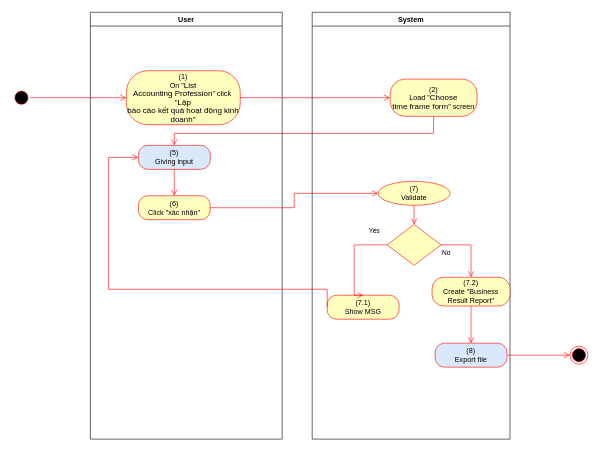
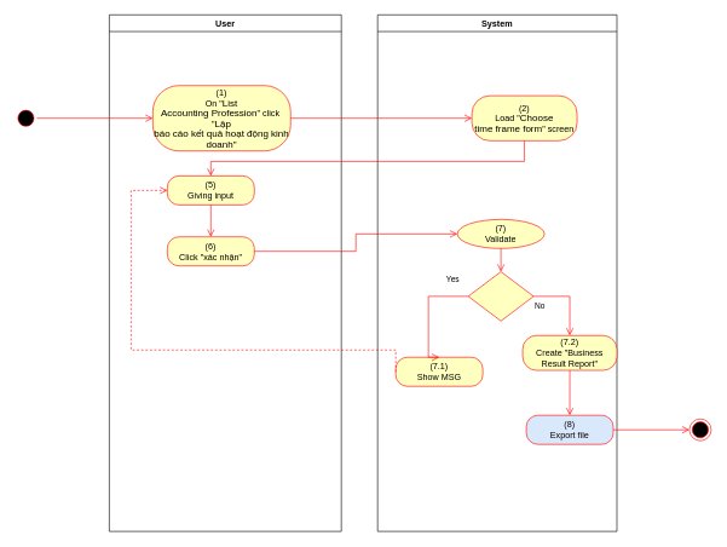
- <mxCell id="4" value="(5)&lt;br&gt;Giving input" style="rounded=1;whiteSpace=wrap;html=1;arcSize=40;fontColor=#000000;fillColor=#dae8fc;strokeColor=#ff0000;" vertex="1" parent="2"><mxGeometry x="80" y="222" width="120" height="40" as="geometry" /></mxCell>
+ <mxCell id="4" value="(5)&lt;br&gt;Giving input" style="rounded=1;whiteSpace=wrap;html=1;arcSize=40;fontColor=#000000;fillColor=#ffffc0;strokeColor=#ff0000;" vertex="1" parent="2"><mxGeometry x="80" y="222" width="120" height="40" as="geometry" /></mxCell>
- <mxCell id="24" value="" style="edgeStyle=orthogonalEdgeStyle;html=1;verticalAlign=bottom;endArrow=open;endSize=8;strokeColor=#ff0000;rounded=0;exitX=0;exitY=0.5;exitDx=0;exitDy=0;entryX=0;entryY=0.5;entryDx=0;entryDy=0;" edge="1" parent="1" source="16" target="4"><mxGeometry relative="1" as="geometry"><mxPoint x="280" y="402" as="targetPoint" /><mxPoint x="360" y="272" as="sourcePoint" /><Array as="points"><mxPoint x="180" y="482" /><mxPoint x="180" y="262" /></Array></mxGeometry></mxCell>
+ <mxCell id="24" value="" style="edgeStyle=orthogonalEdgeStyle;html=1;verticalAlign=bottom;endArrow=open;endSize=8;strokeColor=#ff0000;rounded=0;exitX=0;exitY=0.5;exitDx=0;exitDy=0;entryX=0;entryY=0.5;entryDx=0;entryDy=0;dashed=1;" edge="1" parent="1" source="16" target="4"><mxGeometry relative="1" as="geometry"><mxPoint x="280" y="402" as="targetPoint" /><mxPoint x="360" y="272" as="sourcePoint" /><Array as="points"><mxPoint x="180" y="482" /><mxPoint x="180" y="262" /></Array></mxGeometry></mxCell>
